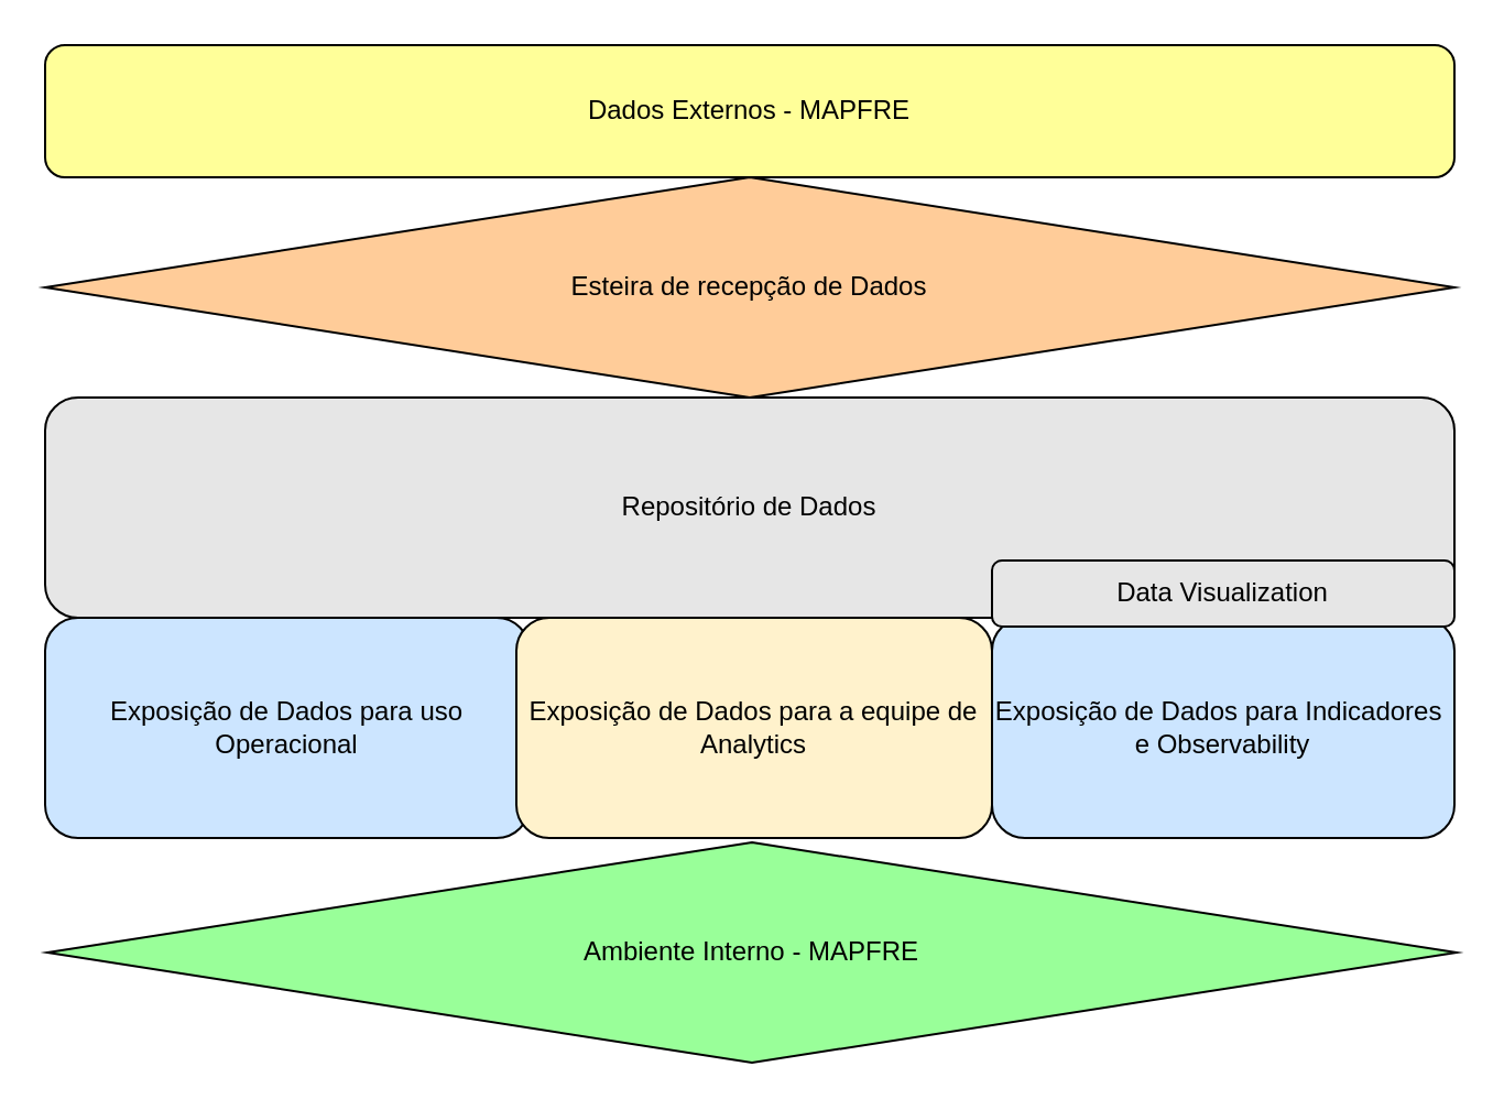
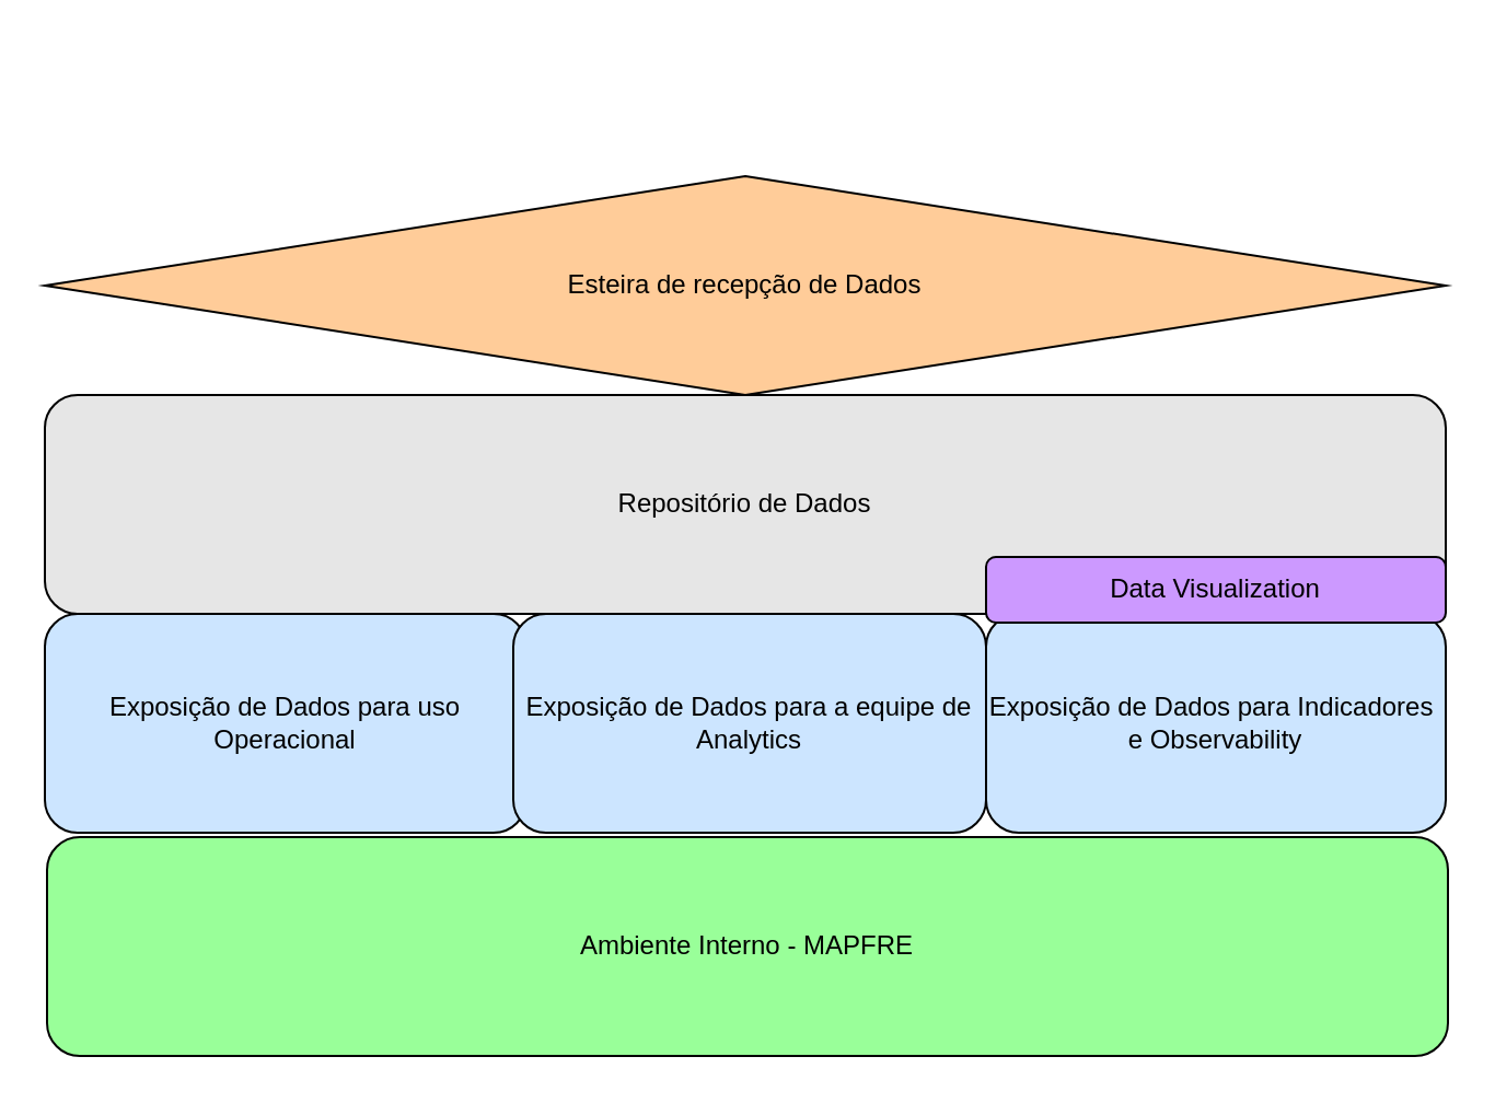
- <mxCell id="2" value="Dados Externos - MAPFRE" style="rounded=1;whiteSpace=wrap;html=1;fillColor=#FFFF99;" parent="1" vertex="1"><mxGeometry x="20" y="20" width="640" height="60" as="geometry" /></mxCell>
- <mxCell id="9" value="Data Visualization" style="rounded=1;whiteSpace=wrap;html=1;fillColor=#e6e6e6;" parent="1" vertex="1"><mxGeometry x="450" y="254" width="210" height="30" as="geometry" /></mxCell>
+ <mxCell id="9" value="Data Visualization" style="rounded=1;whiteSpace=wrap;html=1;fillColor=#CC99FF;" parent="1" vertex="1"><mxGeometry x="450" y="254" width="210" height="30" as="geometry" /></mxCell>
- <mxCell id="6" value="Exposição de Dados para a equipe de Analytics" style="rounded=1;whiteSpace=wrap;html=1;fillColor=#fff2cc;" parent="1" vertex="1"><mxGeometry x="234" y="280" width="216" height="100" as="geometry" /></mxCell>
+ <mxCell id="6" value="Exposição de Dados para a equipe de Analytics" style="rounded=1;whiteSpace=wrap;html=1;fillColor=#CCE5FF;" parent="1" vertex="1"><mxGeometry x="234" y="280" width="216" height="100" as="geometry" /></mxCell>
- <mxCell id="8" value="Ambiente Interno - MAPFRE" style="rhombus;whiteSpace=wrap;html=1;fillColor=#99FF99;" parent="1" vertex="1"><mxGeometry x="21" y="382" width="640" height="100" as="geometry" /></mxCell>
+ <mxCell id="8" value="Ambiente Interno - MAPFRE" style="rounded=1;whiteSpace=wrap;html=1;fillColor=#99FF99;" parent="1" vertex="1"><mxGeometry x="21" y="382" width="640" height="100" as="geometry" /></mxCell>
